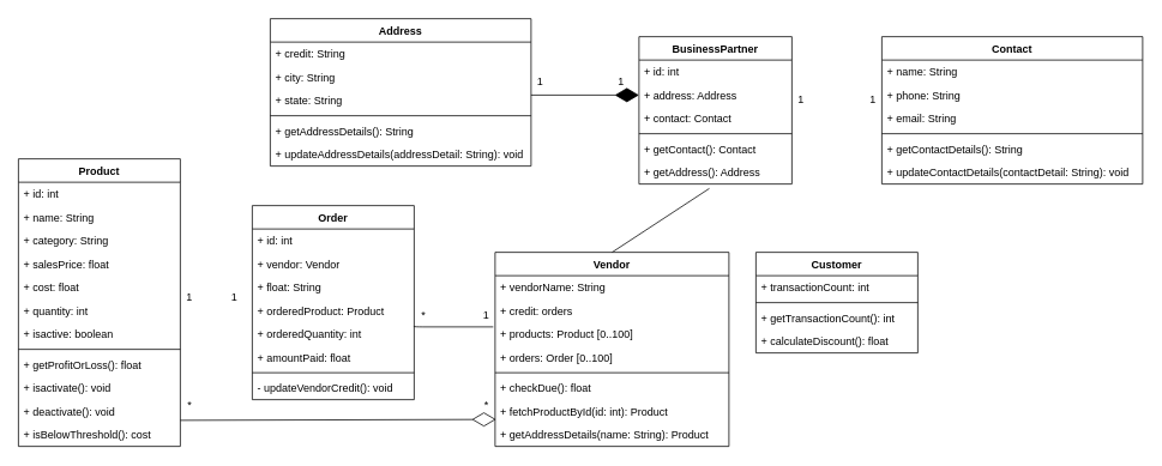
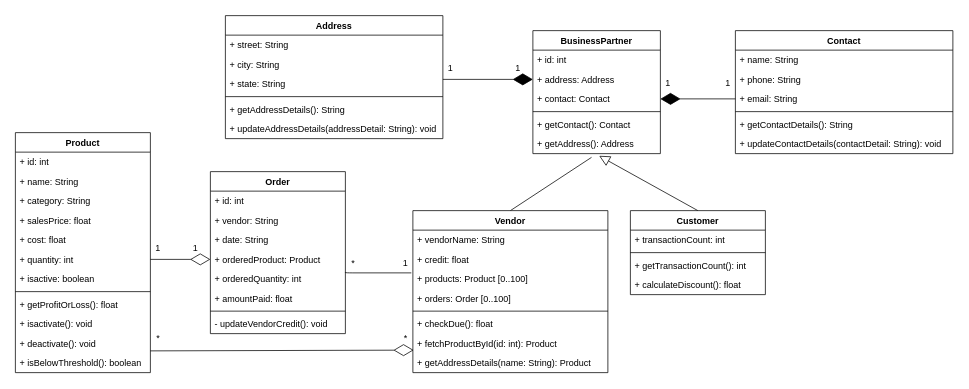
- <mxCell id="22" value="+ credit: String" style="text;strokeColor=none;fillColor=none;align=left;verticalAlign=top;spacingLeft=4;spacingRight=4;overflow=hidden;rotatable=0;points=[[0,0.5],[1,0.5]];portConstraint=eastwest;" vertex="1" parent="21"><mxGeometry y="26" width="290" height="26" as="geometry" /></mxCell>
+ <mxCell id="22" value="+ street: String" style="text;strokeColor=none;fillColor=none;align=left;verticalAlign=top;spacingLeft=4;spacingRight=4;overflow=hidden;rotatable=0;points=[[0,0.5],[1,0.5]];portConstraint=eastwest;" vertex="1" parent="21"><mxGeometry y="26" width="290" height="26" as="geometry" /></mxCell>
+ <mxCell id="13" value="" style="endArrow=diamondThin;endFill=1;endSize=24;html=1;exitX=0;exitY=0.5;exitDx=0;exitDy=0;entryX=1;entryY=0.5;entryDx=0;entryDy=0;" edge="1" parent="1" source="17" target="5"><mxGeometry width="160" relative="1" as="geometry"><mxPoint x="560" y="115" as="sourcePoint" /><mxPoint x="650" y="115" as="targetPoint" /></mxGeometry></mxCell>
+ <mxCell id="10" value="" style="edgeStyle=none;html=1;endSize=12;endArrow=block;endFill=0;exitX=0.5;exitY=0;exitDx=0;exitDy=0;entryX=0.52;entryY=1.115;entryDx=0;entryDy=0;entryPerimeter=0;" edge="1" parent="1" source="37" target="8"><mxGeometry width="160" relative="1" as="geometry"><mxPoint x="605" y="450" as="sourcePoint" /><mxPoint x="777.043" y="370" as="targetPoint" /></mxGeometry></mxCell>
- <mxCell id="44" value="+ vendor: Vendor" style="text;strokeColor=none;fillColor=none;align=left;verticalAlign=top;spacingLeft=4;spacingRight=4;overflow=hidden;rotatable=0;points=[[0,0.5],[1,0.5]];portConstraint=eastwest;" vertex="1" parent="42"><mxGeometry y="52" width="180" height="26" as="geometry" /></mxCell>
+ <mxCell id="44" value="+ vendor: String" style="text;strokeColor=none;fillColor=none;align=left;verticalAlign=top;spacingLeft=4;spacingRight=4;overflow=hidden;rotatable=0;points=[[0,0.5],[1,0.5]];portConstraint=eastwest;" vertex="1" parent="42"><mxGeometry y="52" width="180" height="26" as="geometry" /></mxCell>
- <mxCell id="45" value="+ float: String" style="text;strokeColor=none;fillColor=none;align=left;verticalAlign=top;spacingLeft=4;spacingRight=4;overflow=hidden;rotatable=0;points=[[0,0.5],[1,0.5]];portConstraint=eastwest;" vertex="1" parent="42"><mxGeometry y="78" width="180" height="26" as="geometry" /></mxCell>
+ <mxCell id="45" value="+ date: String" style="text;strokeColor=none;fillColor=none;align=left;verticalAlign=top;spacingLeft=4;spacingRight=4;overflow=hidden;rotatable=0;points=[[0,0.5],[1,0.5]];portConstraint=eastwest;" vertex="1" parent="42"><mxGeometry y="78" width="180" height="26" as="geometry" /></mxCell>
+ <mxCell id="12" value="" style="endArrow=diamondThin;endFill=0;endSize=24;html=1;exitX=1;exitY=0.5;exitDx=0;exitDy=0;entryX=0;entryY=0.5;entryDx=0;entryDy=0;" edge="1" parent="1" source="57" target="46"><mxGeometry width="160" relative="1" as="geometry"><mxPoint x="220" y="650" as="sourcePoint" /><mxPoint x="380" y="650" as="targetPoint" /></mxGeometry></mxCell>
- <mxCell id="30" value="+ credit: orders" style="text;strokeColor=none;fillColor=none;align=left;verticalAlign=top;spacingLeft=4;spacingRight=4;overflow=hidden;rotatable=0;points=[[0,0.5],[1,0.5]];portConstraint=eastwest;" vertex="1" parent="28"><mxGeometry y="52" width="260" height="26" as="geometry" /></mxCell>
+ <mxCell id="30" value="+ credit: float" style="text;strokeColor=none;fillColor=none;align=left;verticalAlign=top;spacingLeft=4;spacingRight=4;overflow=hidden;rotatable=0;points=[[0,0.5],[1,0.5]];portConstraint=eastwest;" vertex="1" parent="28"><mxGeometry y="52" width="260" height="26" as="geometry" /></mxCell>
- <mxCell id="63" value="+ isBelowThreshold(): cost" style="text;strokeColor=none;fillColor=none;align=left;verticalAlign=top;spacingLeft=4;spacingRight=4;overflow=hidden;rotatable=0;points=[[0,0.5],[1,0.5]];portConstraint=eastwest;" vertex="1" parent="51"><mxGeometry y="294" width="180" height="26" as="geometry" /></mxCell>
+ <mxCell id="63" value="+ isBelowThreshold(): boolean" style="text;strokeColor=none;fillColor=none;align=left;verticalAlign=top;spacingLeft=4;spacingRight=4;overflow=hidden;rotatable=0;points=[[0,0.5],[1,0.5]];portConstraint=eastwest;" vertex="1" parent="51"><mxGeometry y="294" width="180" height="26" as="geometry" /></mxCell>
